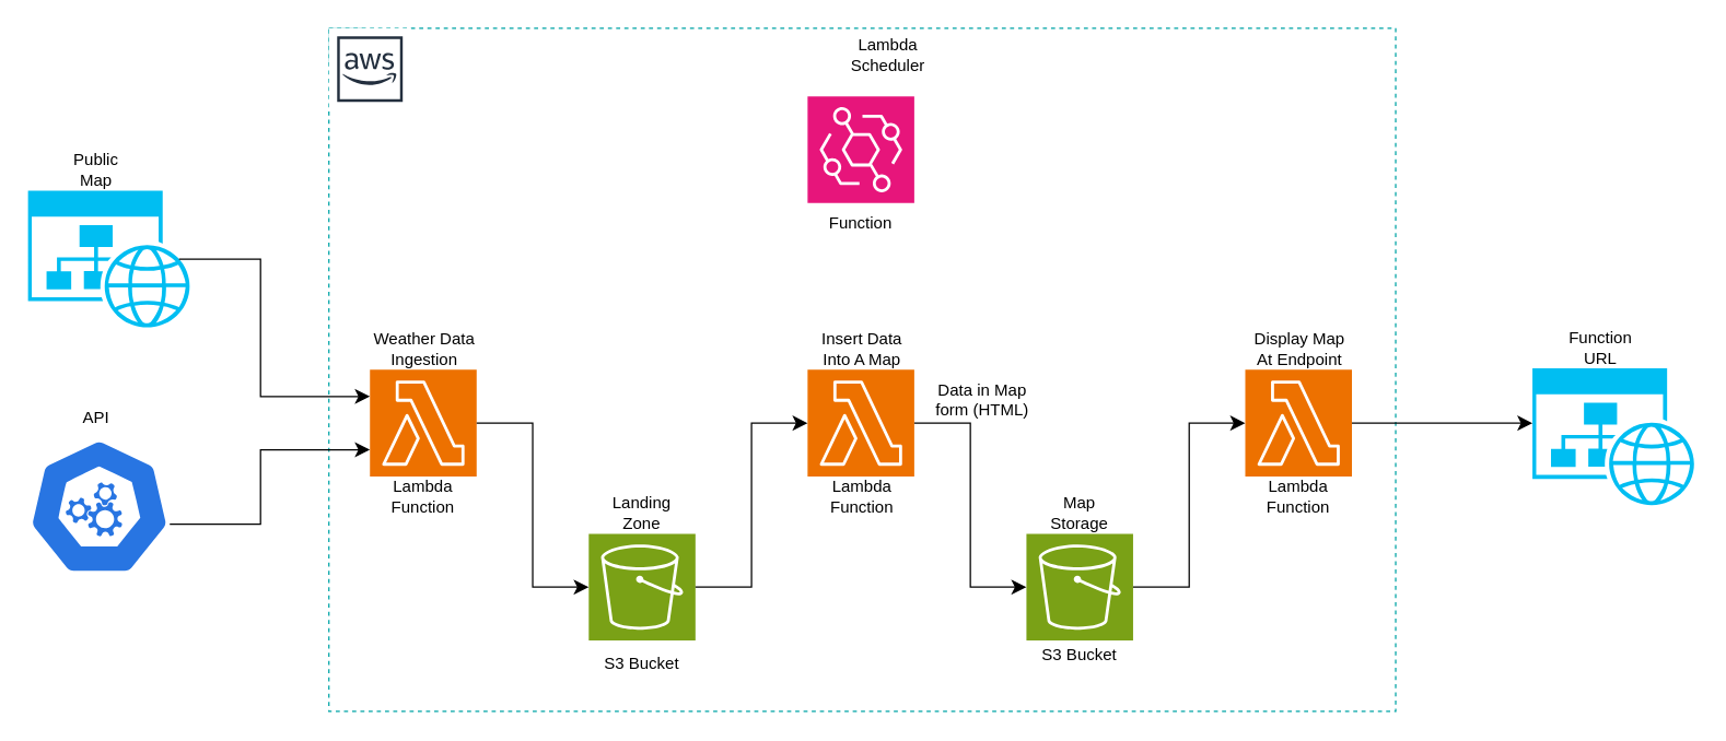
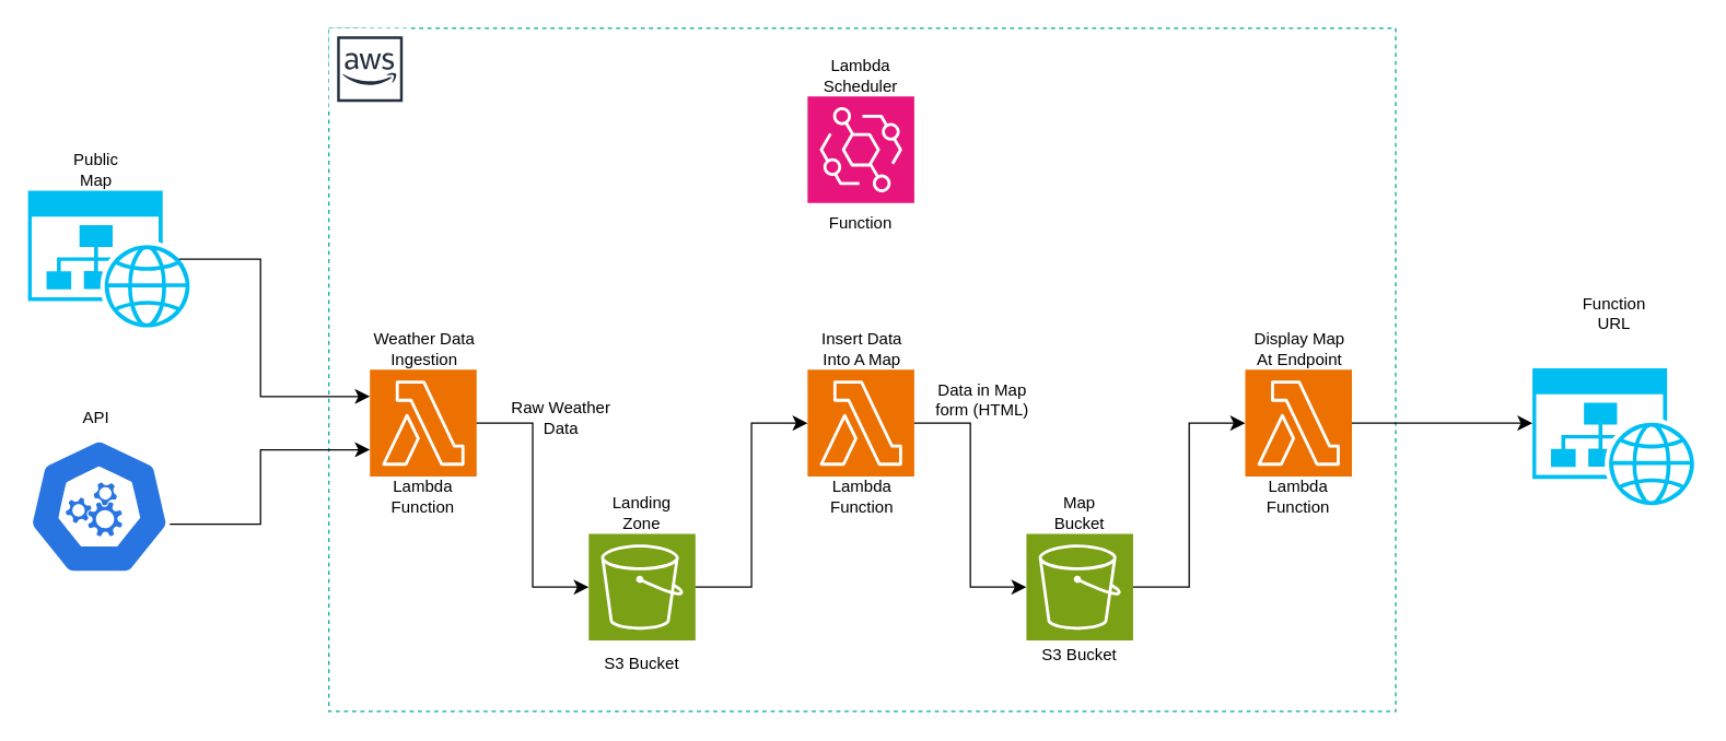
- <mxCell id="15" value="Lambda Scheduler" style="text;html=1;align=center;verticalAlign=middle;whiteSpace=wrap;rounded=0;" vertex="1" parent="2"><mxGeometry x="379" y="5" width="60" height="30" as="geometry" /></mxCell>
+ <mxCell id="15" value="Lambda Scheduler" style="text;html=1;align=center;verticalAlign=middle;whiteSpace=wrap;rounded=0;" vertex="1" parent="2"><mxGeometry x="359" y="20" width="60" height="30" as="geometry" /></mxCell>
- <mxCell id="30" value="Function URL" style="text;html=1;align=center;verticalAlign=middle;whiteSpace=wrap;rounded=0;" vertex="1" parent="1"><mxGeometry x="1140" y="239" width="60" height="30" as="geometry" /></mxCell>
+ <mxCell id="30" value="Function URL" style="text;html=1;align=center;verticalAlign=middle;whiteSpace=wrap;rounded=0;" vertex="1" parent="1"><mxGeometry x="1150" y="214" width="60" height="30" as="geometry" /></mxCell>
+ <mxCell id="25" value="Raw Weather Data" style="text;html=1;align=center;verticalAlign=middle;whiteSpace=wrap;rounded=0;" vertex="1" parent="2"><mxGeometry x="130" y="270" width="80" height="30" as="geometry" /></mxCell>
- <mxCell id="10" value="Map Storage" style="text;html=1;align=center;verticalAlign=middle;whiteSpace=wrap;rounded=0;" vertex="1" parent="2"><mxGeometry x="519" y="340" width="60" height="30" as="geometry" /></mxCell>
+ <mxCell id="10" value="Map Bucket" style="text;html=1;align=center;verticalAlign=middle;whiteSpace=wrap;rounded=0;" vertex="1" parent="2"><mxGeometry x="519" y="340" width="60" height="30" as="geometry" /></mxCell>
